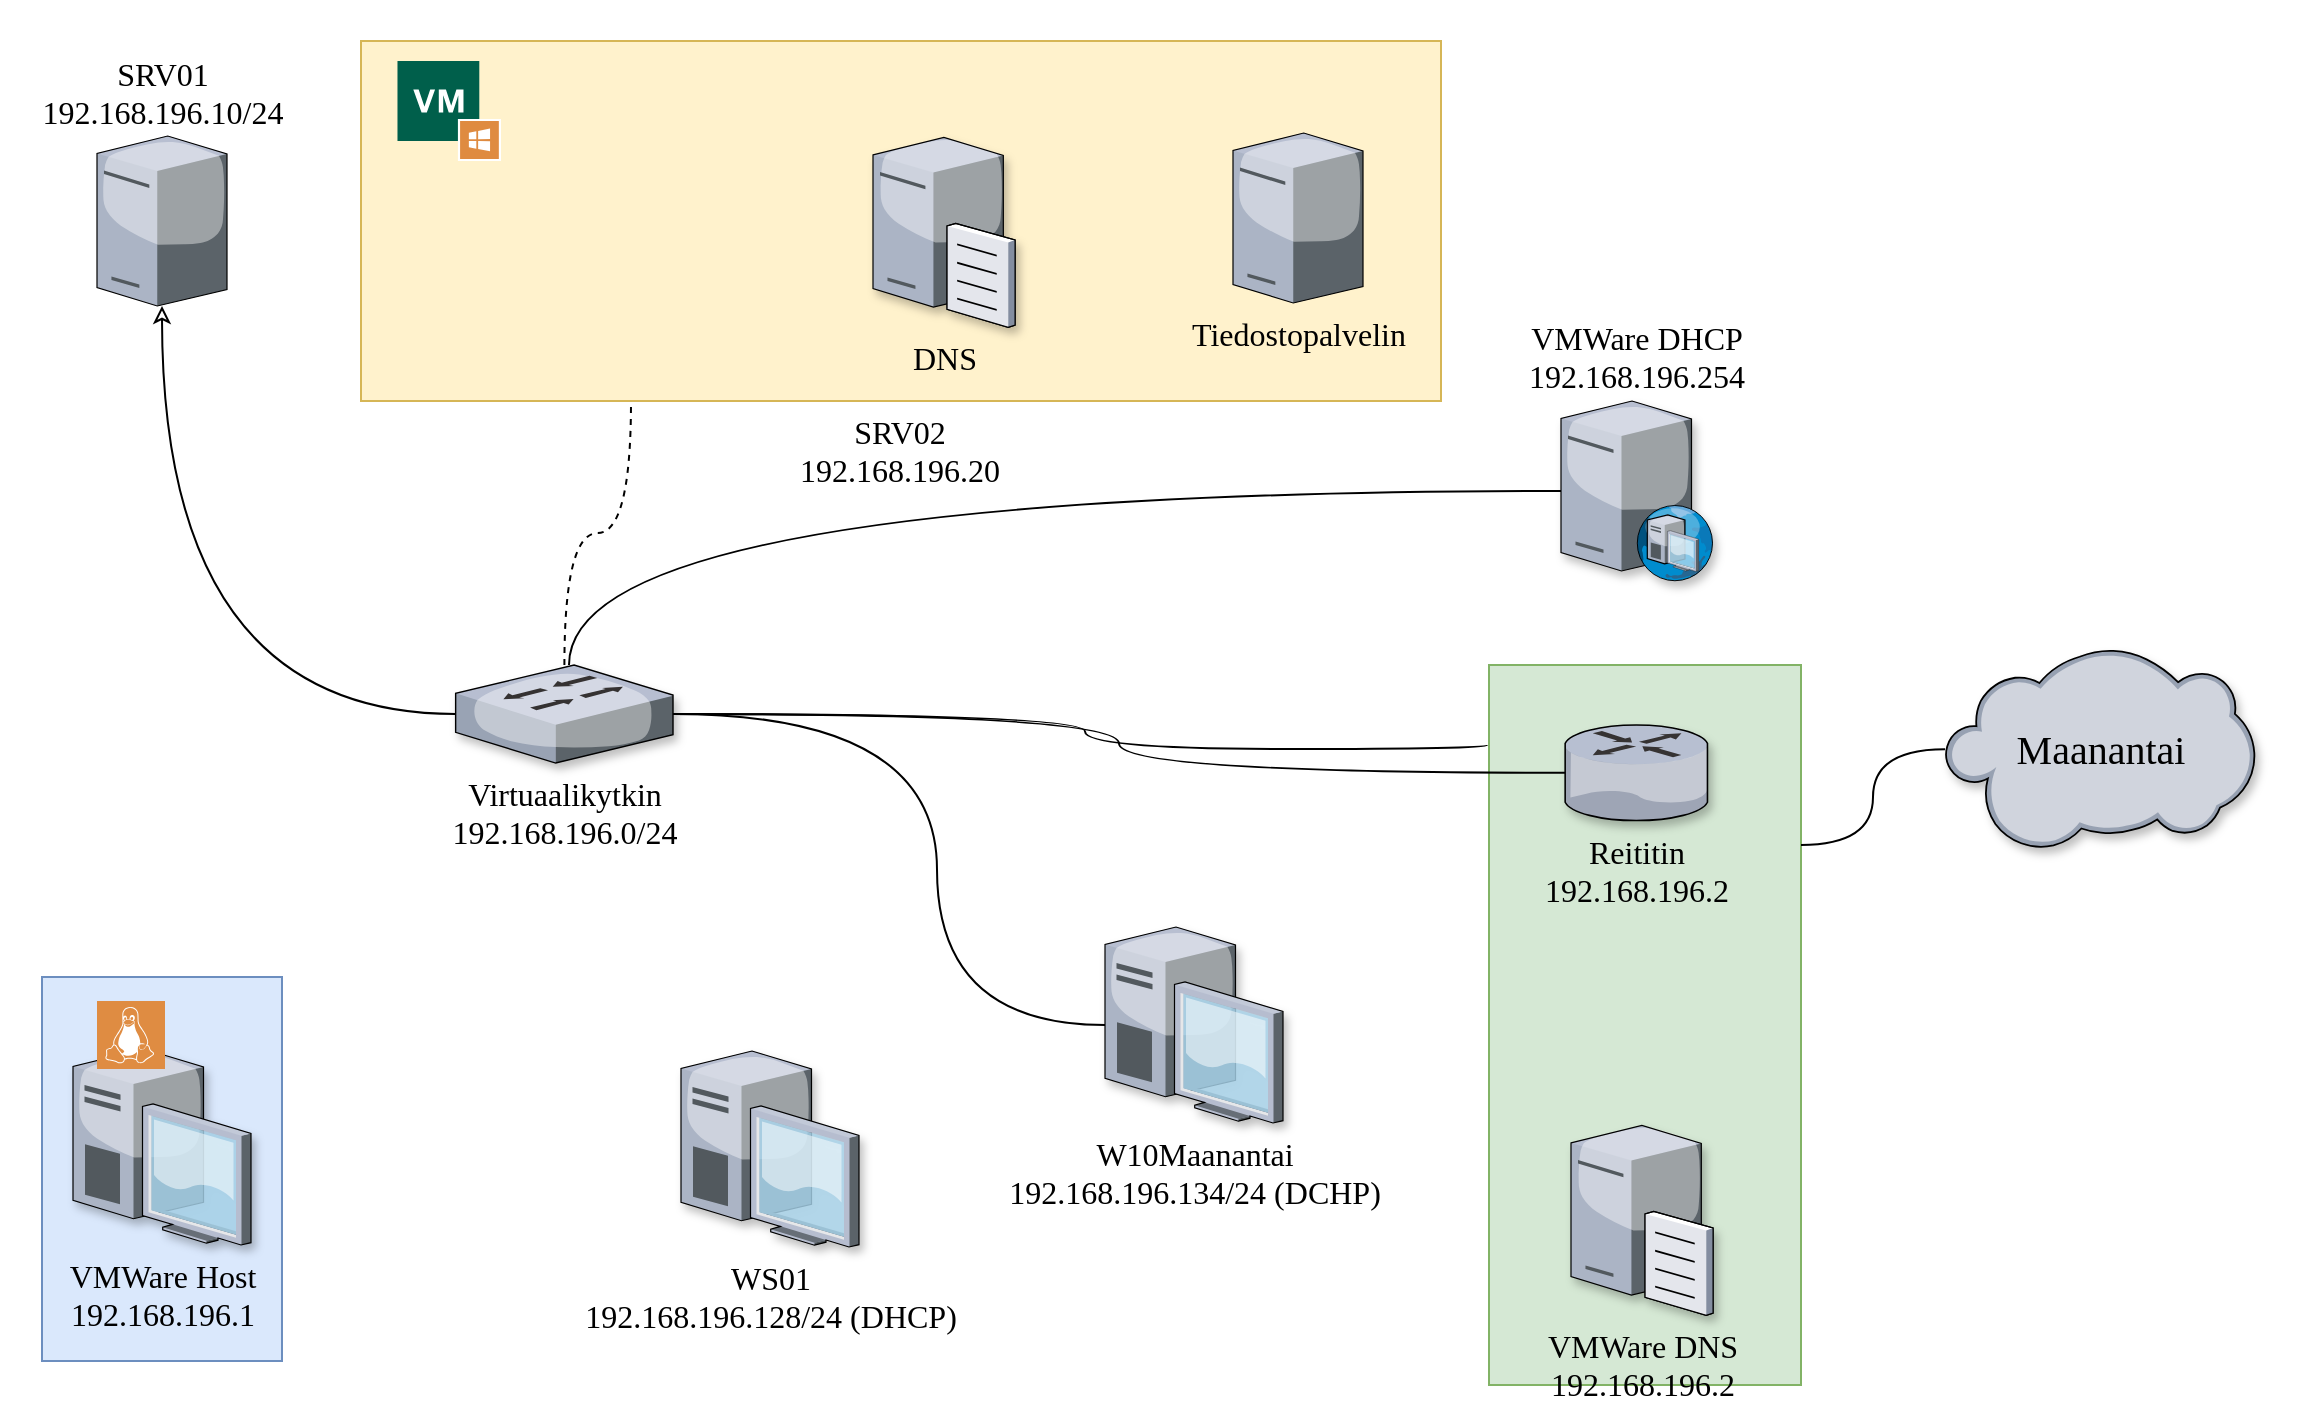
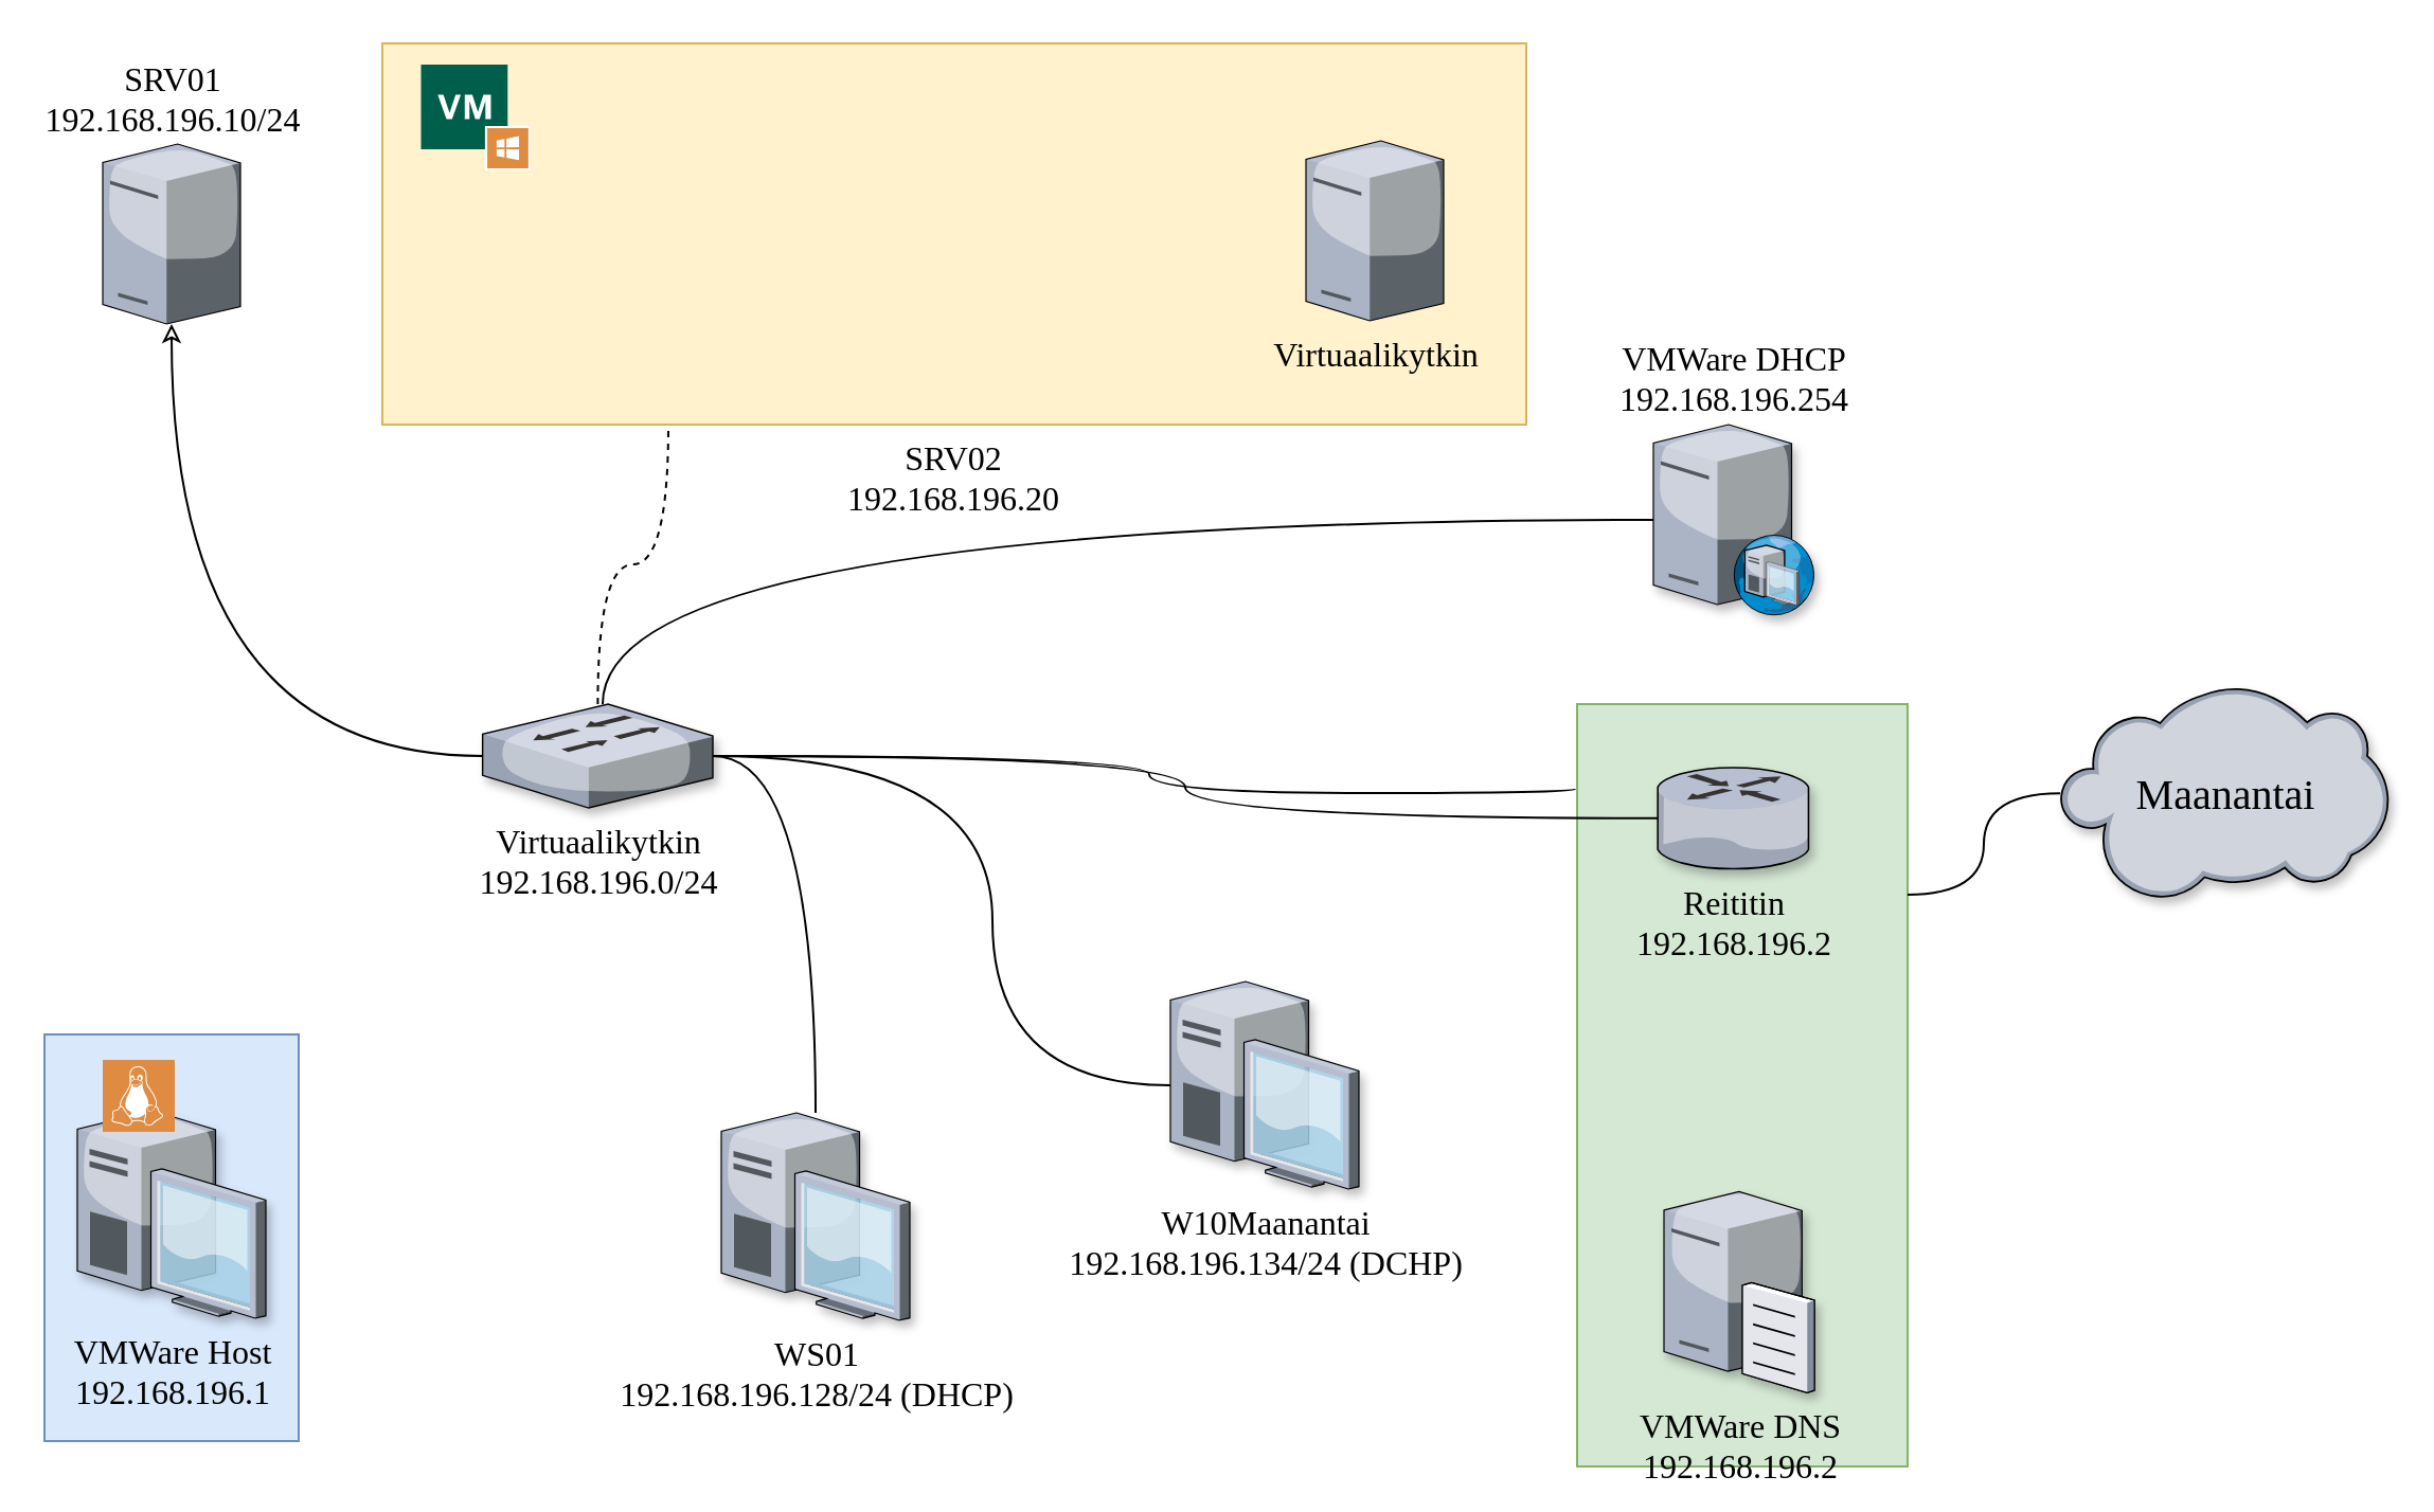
- <mxCell id="20" value="DNS" style="verticalLabelPosition=bottom;sketch=0;aspect=fixed;html=1;verticalAlign=top;strokeColor=none;align=center;outlineConnect=0;shape=mxgraph.citrix.file_server;shadow=1;glass=1;fontFamily=Comic Sans MS;fontSize=16;fontColor=#000000;fillColor=#E54922;gradientColor=#FDFFC9;" vertex="1" parent="16"><mxGeometry x="256" y="46" width="71" height="97" as="geometry" /></mxCell>
- <mxCell id="19" value="Tiedostopalvelin" style="verticalLabelPosition=bottom;sketch=0;aspect=fixed;html=1;verticalAlign=top;strokeColor=none;align=center;outlineConnect=0;shape=mxgraph.citrix.tower_server;fontFamily=Comic Sans MS;fontSize=16;" vertex="1" parent="16"><mxGeometry x="436" y="46" width="65" height="85" as="geometry" /></mxCell>
+ <mxCell id="19" value="Virtuaalikytkin" style="verticalLabelPosition=bottom;sketch=0;aspect=fixed;html=1;verticalAlign=top;strokeColor=none;align=center;outlineConnect=0;shape=mxgraph.citrix.tower_server;fontFamily=Comic Sans MS;fontSize=16;" vertex="1" parent="16"><mxGeometry x="436" y="46" width="65" height="85" as="geometry" /></mxCell>
+ <mxCell id="13" style="edgeStyle=orthogonalEdgeStyle;curved=1;orthogonalLoop=1;jettySize=auto;html=1;fontFamily=Comic Sans MS;fontSize=16;fontColor=default;endArrow=none;endFill=0;" edge="1" parent="1" source="15" target="5"><mxGeometry relative="1" as="geometry" /></mxCell>
